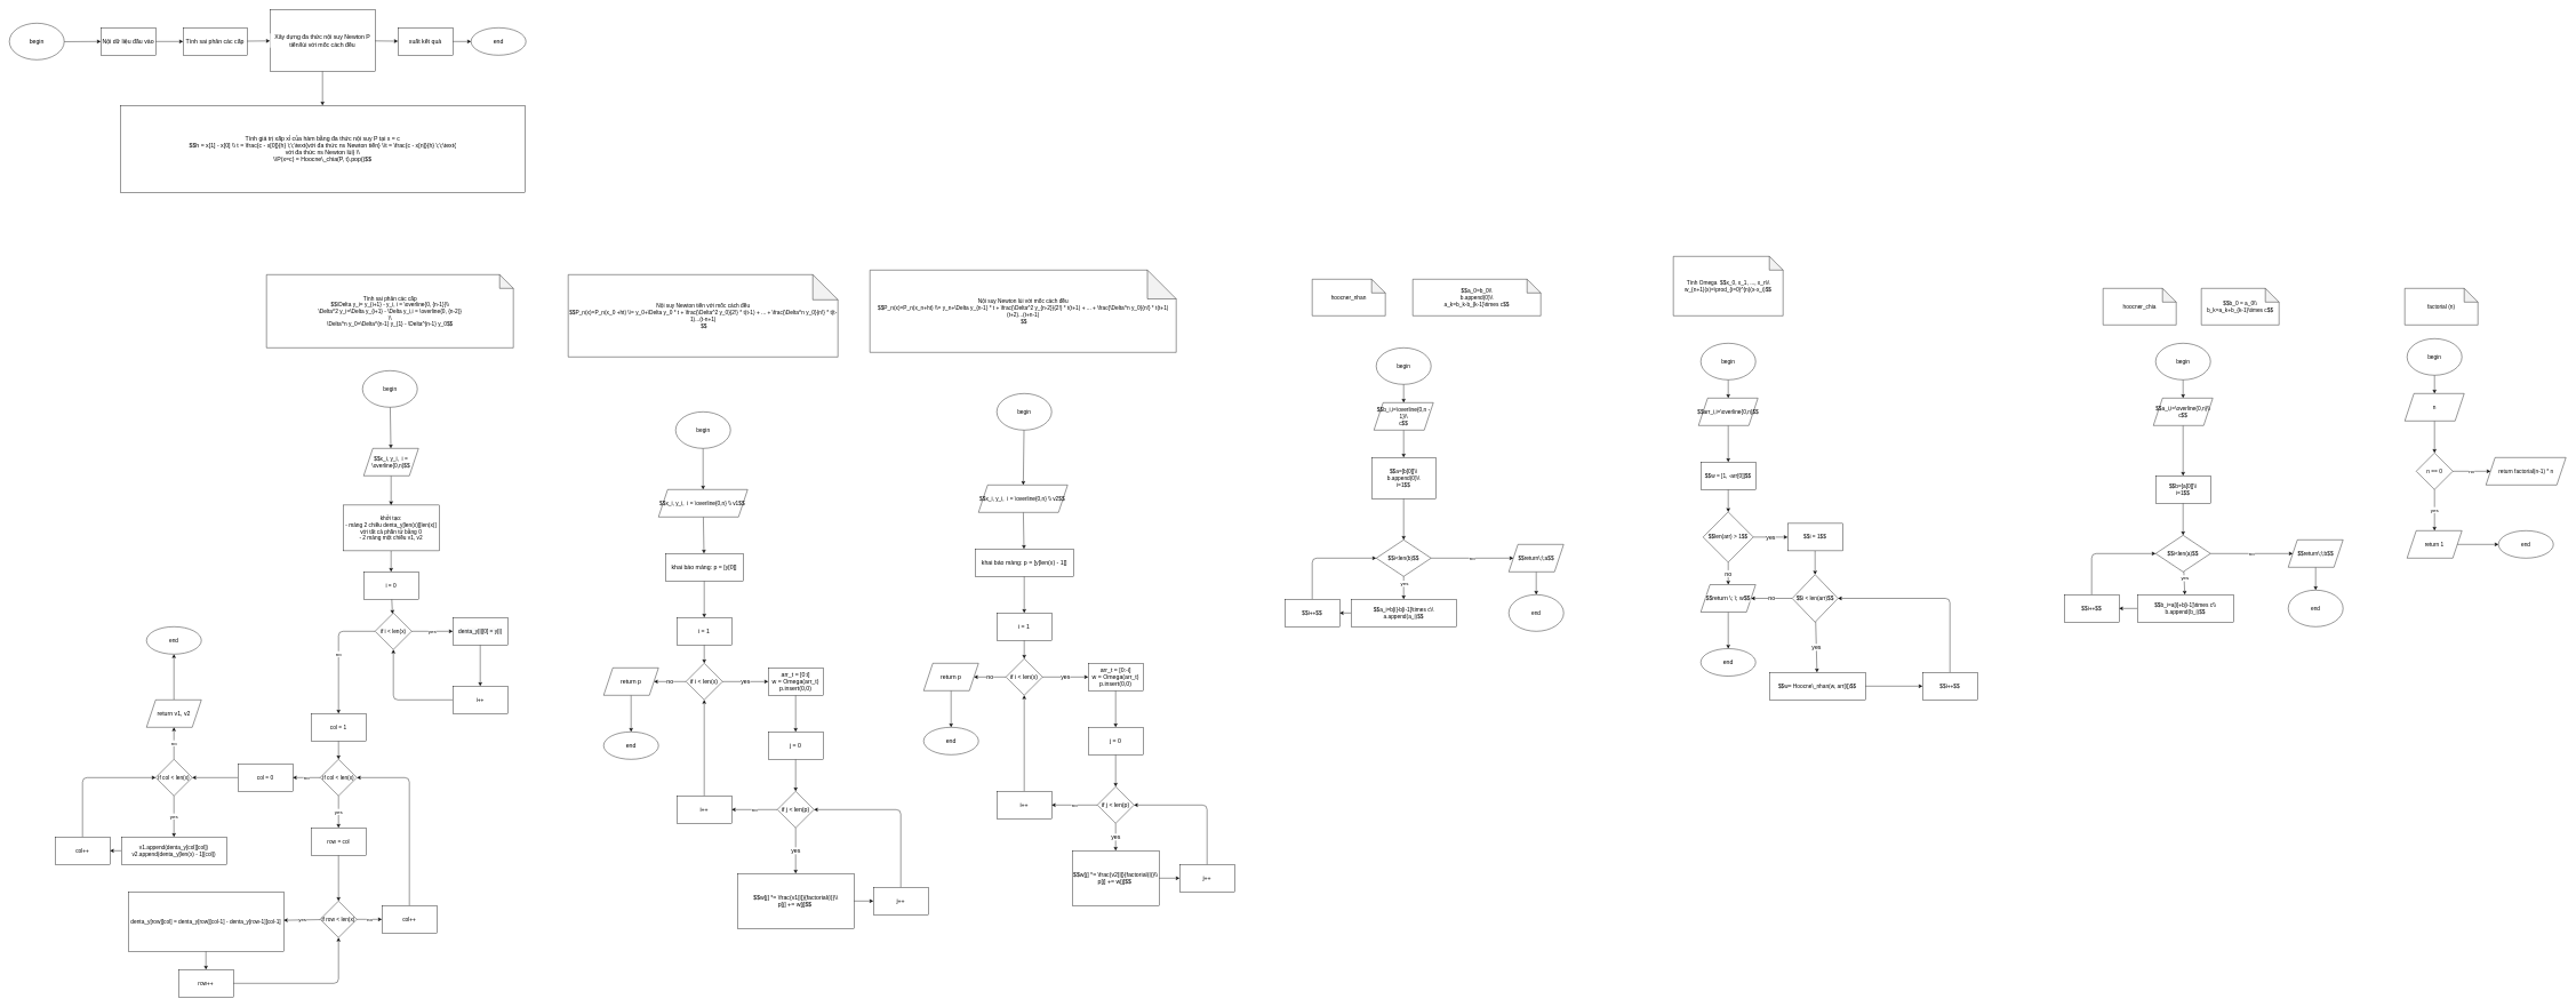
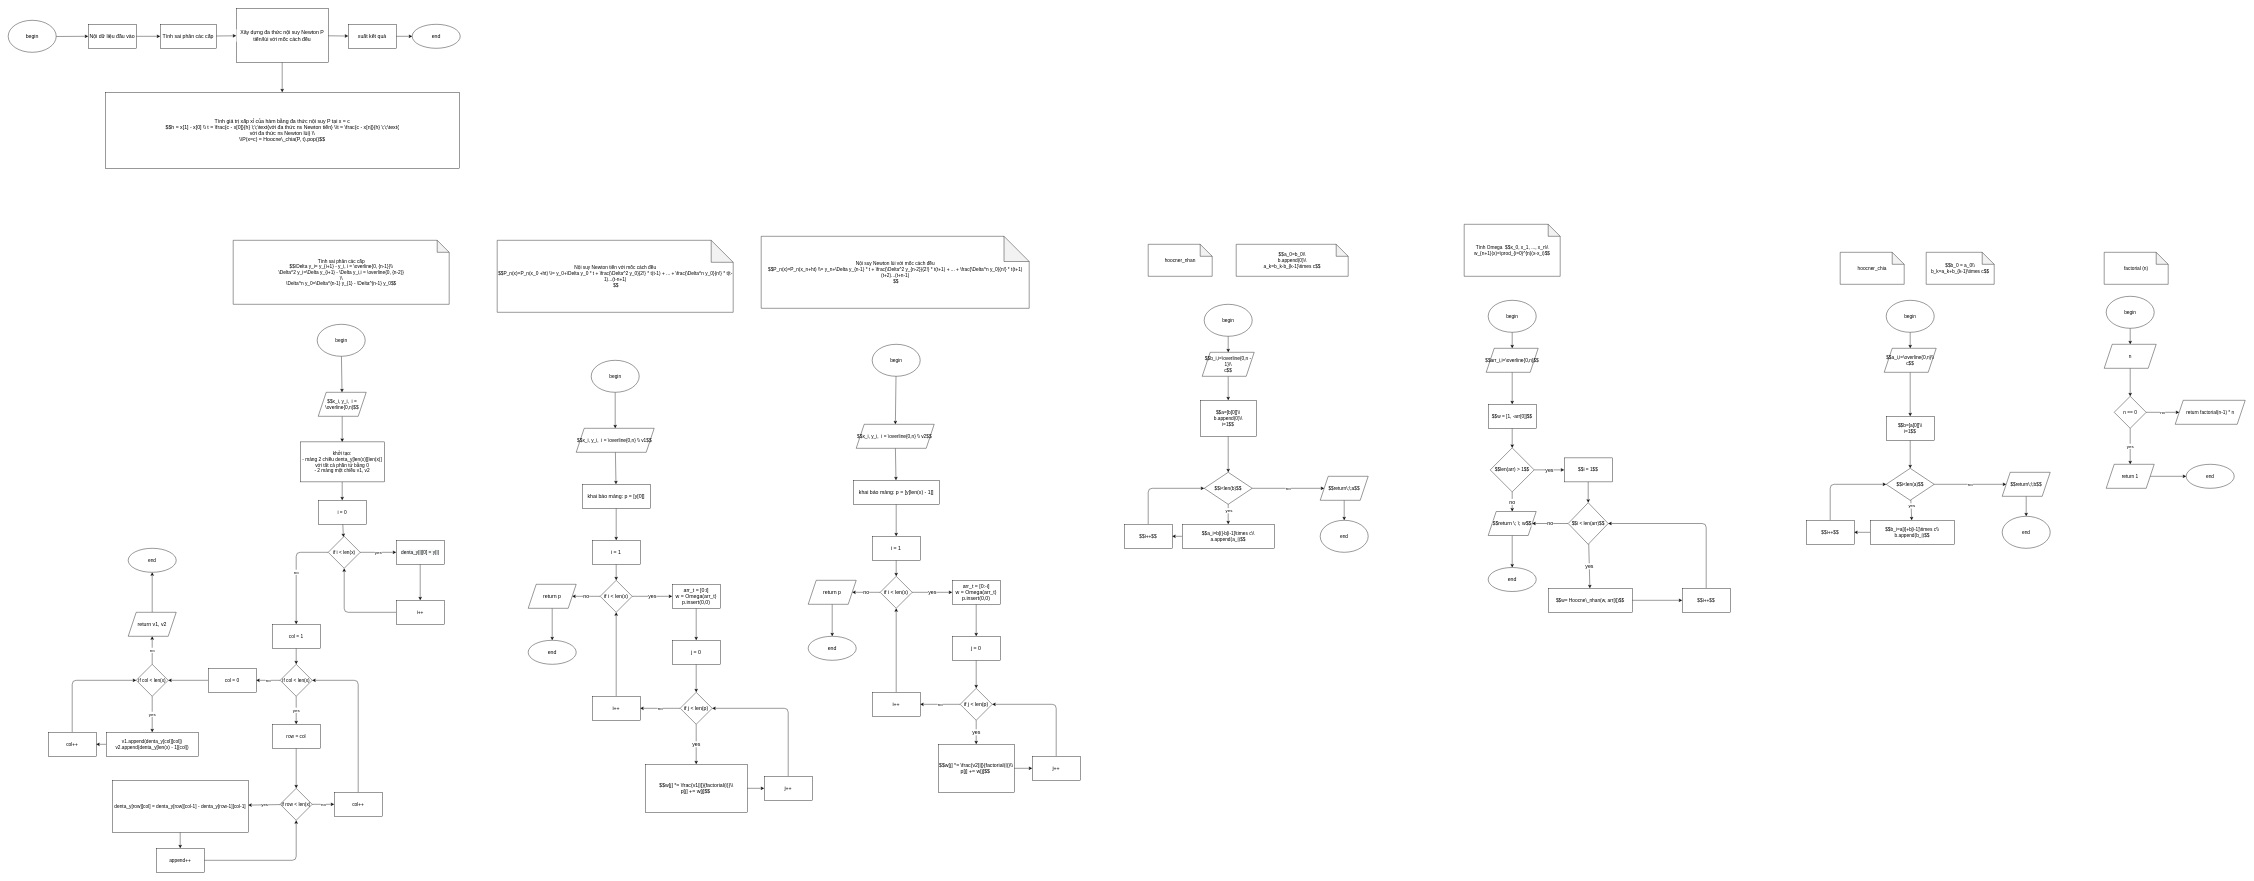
- <mxCell id="31" value="row++" style="whiteSpace=wrap;html=1;" parent="1" vertex="1"><mxGeometry x="390" y="2120" width="120" height="60" as="geometry" /></mxCell>
+ <mxCell id="31" value="append++" style="whiteSpace=wrap;html=1;" parent="1" vertex="1"><mxGeometry x="390" y="2120" width="120" height="60" as="geometry" /></mxCell>
